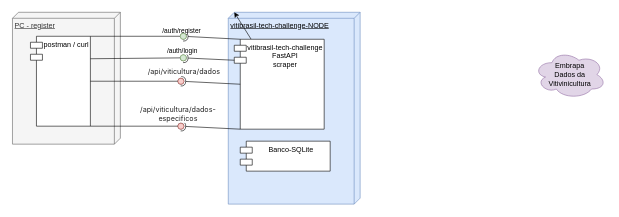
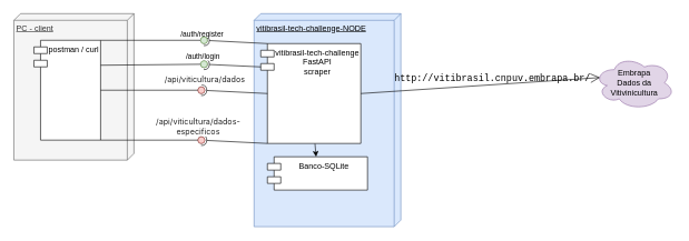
- <mxCell id="2" value="PC - register" style="verticalAlign=top;align=left;spacingTop=8;spacingLeft=2;spacingRight=12;shape=cube;size=10;direction=south;fontStyle=4;html=1;whiteSpace=wrap;fillColor=#f5f5f5;strokeColor=#666666;fontColor=#333333;" vertex="1" parent="1"><mxGeometry x="20" y="20" width="180" height="220" as="geometry" /></mxCell>
+ <mxCell id="2" value="PC - client" style="verticalAlign=top;align=left;spacingTop=8;spacingLeft=2;spacingRight=12;shape=cube;size=10;direction=south;fontStyle=4;html=1;whiteSpace=wrap;fillColor=#f5f5f5;strokeColor=#666666;fontColor=#333333;" vertex="1" parent="1"><mxGeometry x="20" y="20" width="180" height="220" as="geometry" /></mxCell>
- <mxCell id="5" value="" style="edgeStyle=none;html=1;" edge="1" parent="1" source="6" target="4"><mxGeometry relative="1" as="geometry" /></mxCell>
+ <mxCell id="5" value="" style="edgeStyle=none;html=1;" edge="1" parent="1" source="6" target="7"><mxGeometry relative="1" as="geometry" /></mxCell>
+ <mxCell id="25" value="" style="endArrow=open;endFill=1;endSize=12;html=1;exitX=1;exitY=0.5;exitDx=0;exitDy=0;entryX=0.07;entryY=0.4;entryDx=0;entryDy=0;entryPerimeter=0;" edge="1" parent="1" source="6" target="24"><mxGeometry width="160" relative="1" as="geometry"><mxPoint x="580" y="150" as="sourcePoint" /><mxPoint x="740" y="150" as="targetPoint" /></mxGeometry></mxCell>
+ <mxCell id="26" value="&lt;div style=&quot;font-family: Consolas, &amp;quot;Courier New&amp;quot;, monospace; font-size: 14px; line-height: 19px; white-space-collapse: preserve;&quot;&gt;&lt;span style=&quot;&quot;&gt;http://vitibrasil.cnpuv.embrapa.br/&lt;/span&gt;&lt;/div&gt;" style="edgeLabel;html=1;align=center;verticalAlign=middle;resizable=0;points=[];labelBackgroundColor=none;fontColor=#000000;" vertex="1" connectable="0" parent="25"><mxGeometry x="-0.081" relative="1" as="geometry"><mxPoint x="32" y="-11" as="offset" /></mxGeometry></mxCell>
